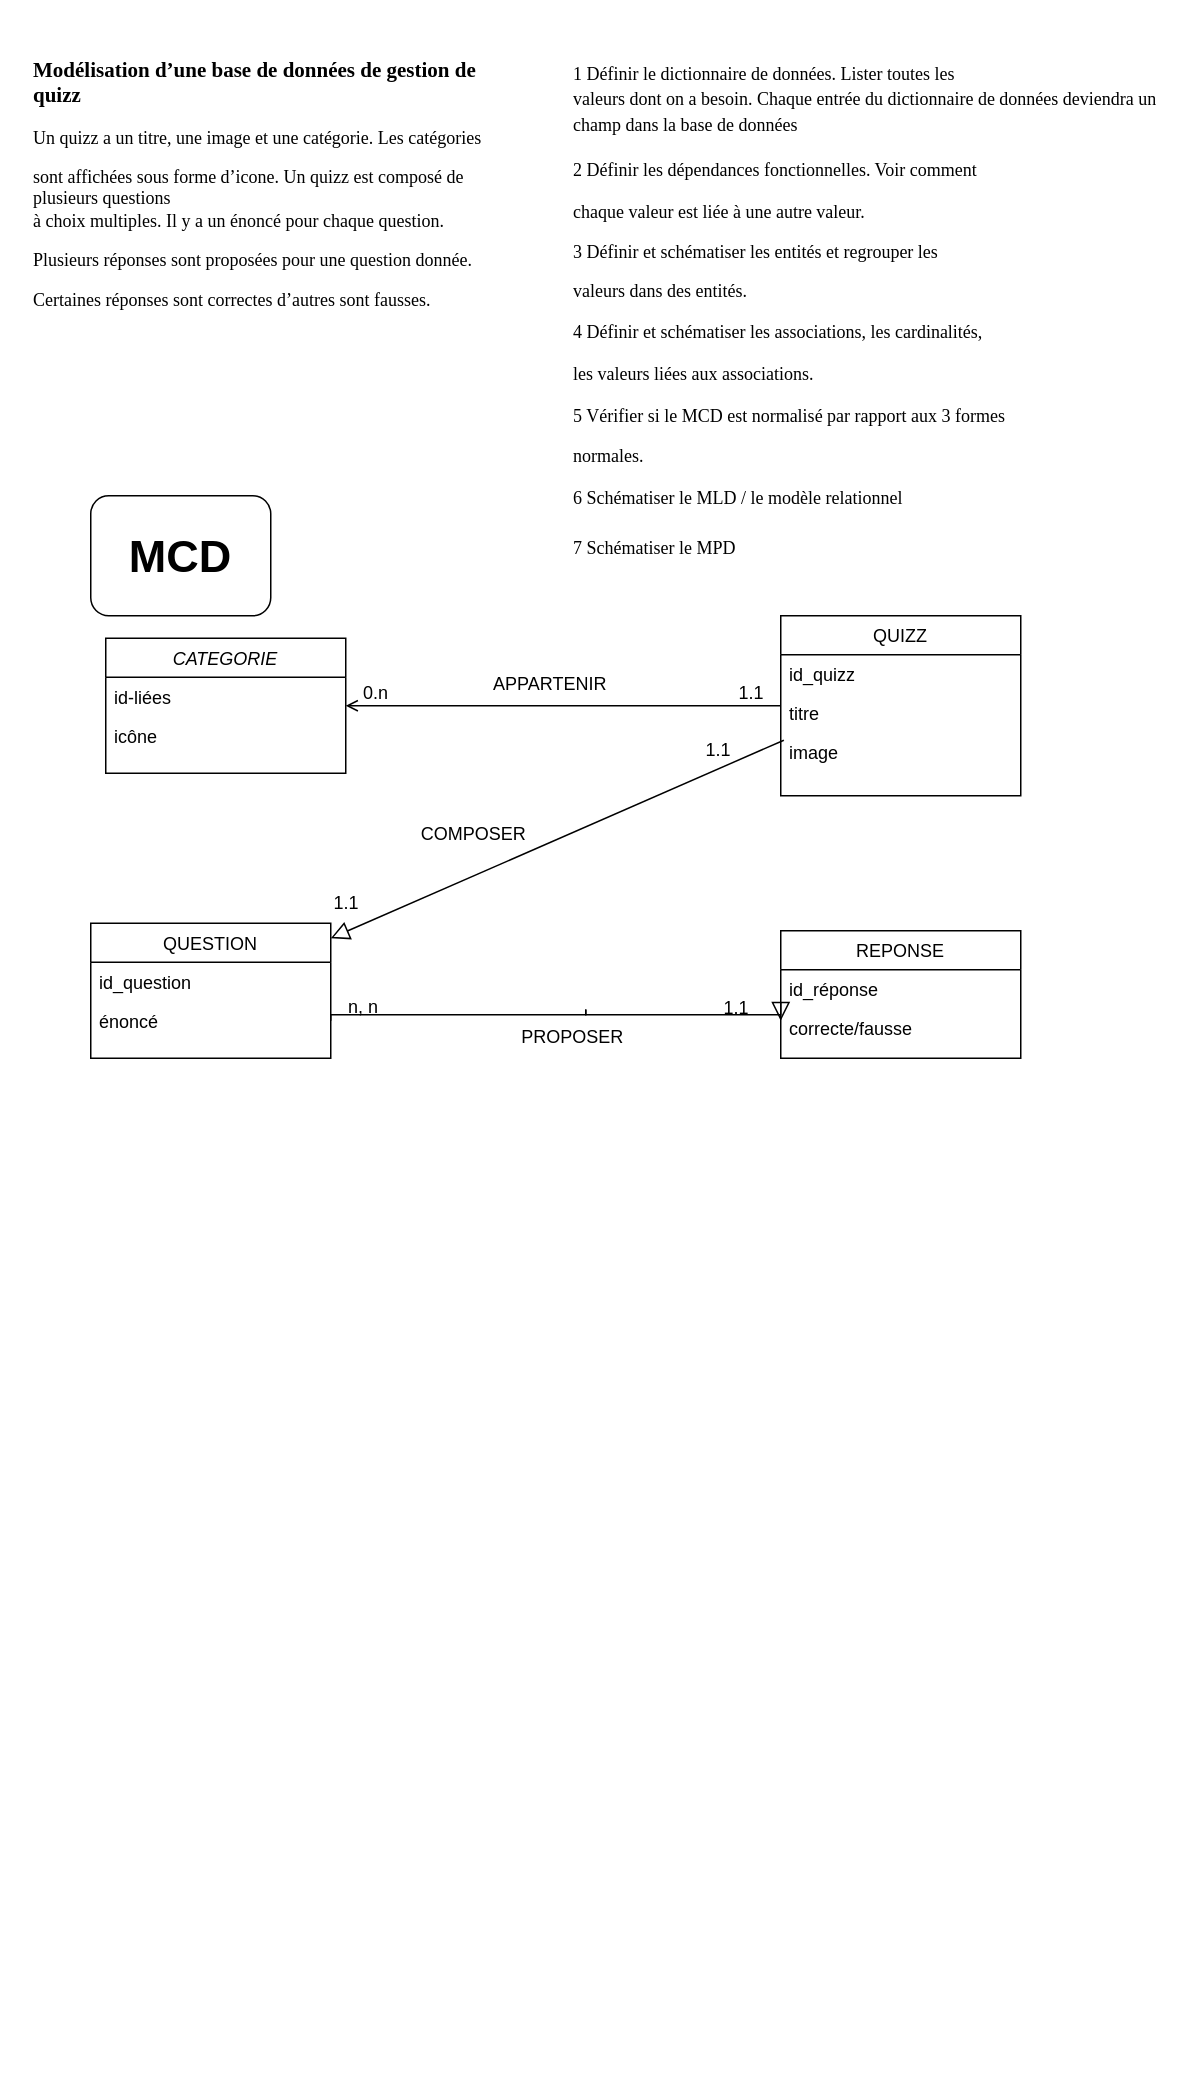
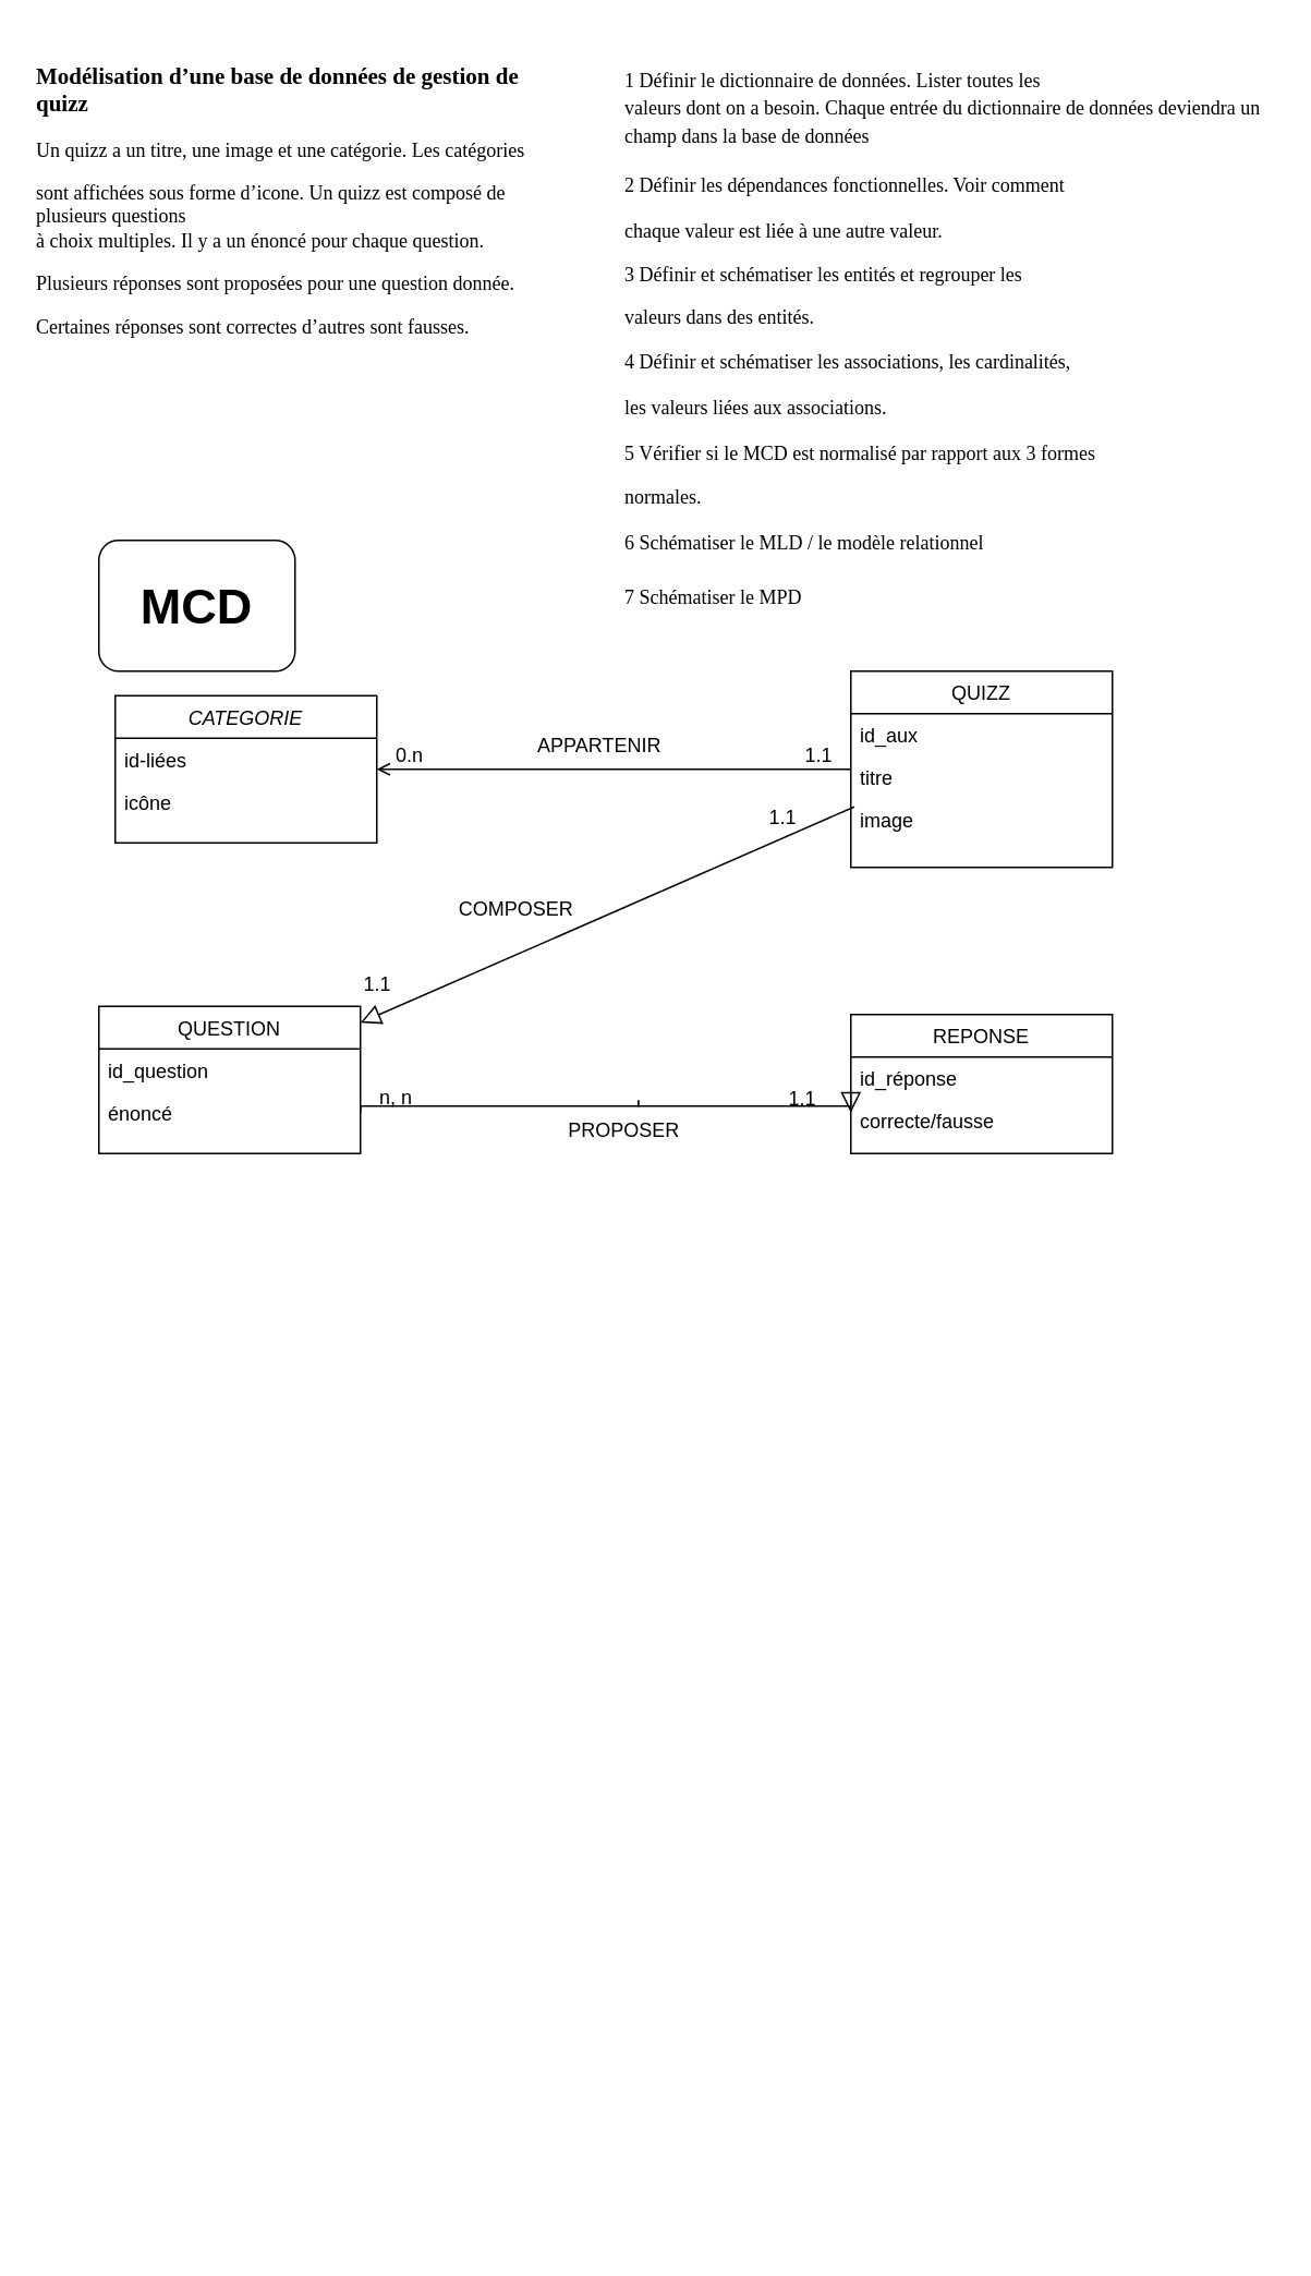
- <mxCell id="17" value="id_quizz" style="text;align=left;verticalAlign=top;spacingLeft=4;spacingRight=4;overflow=hidden;rotatable=0;points=[[0,0.5],[1,0.5]];portConstraint=eastwest;" parent="16" vertex="1"><mxGeometry y="26" width="160" height="26" as="geometry" /></mxCell>
+ <mxCell id="17" value="id_aux" style="text;align=left;verticalAlign=top;spacingLeft=4;spacingRight=4;overflow=hidden;rotatable=0;points=[[0,0.5],[1,0.5]];portConstraint=eastwest;" parent="16" vertex="1"><mxGeometry y="26" width="160" height="26" as="geometry" /></mxCell>
